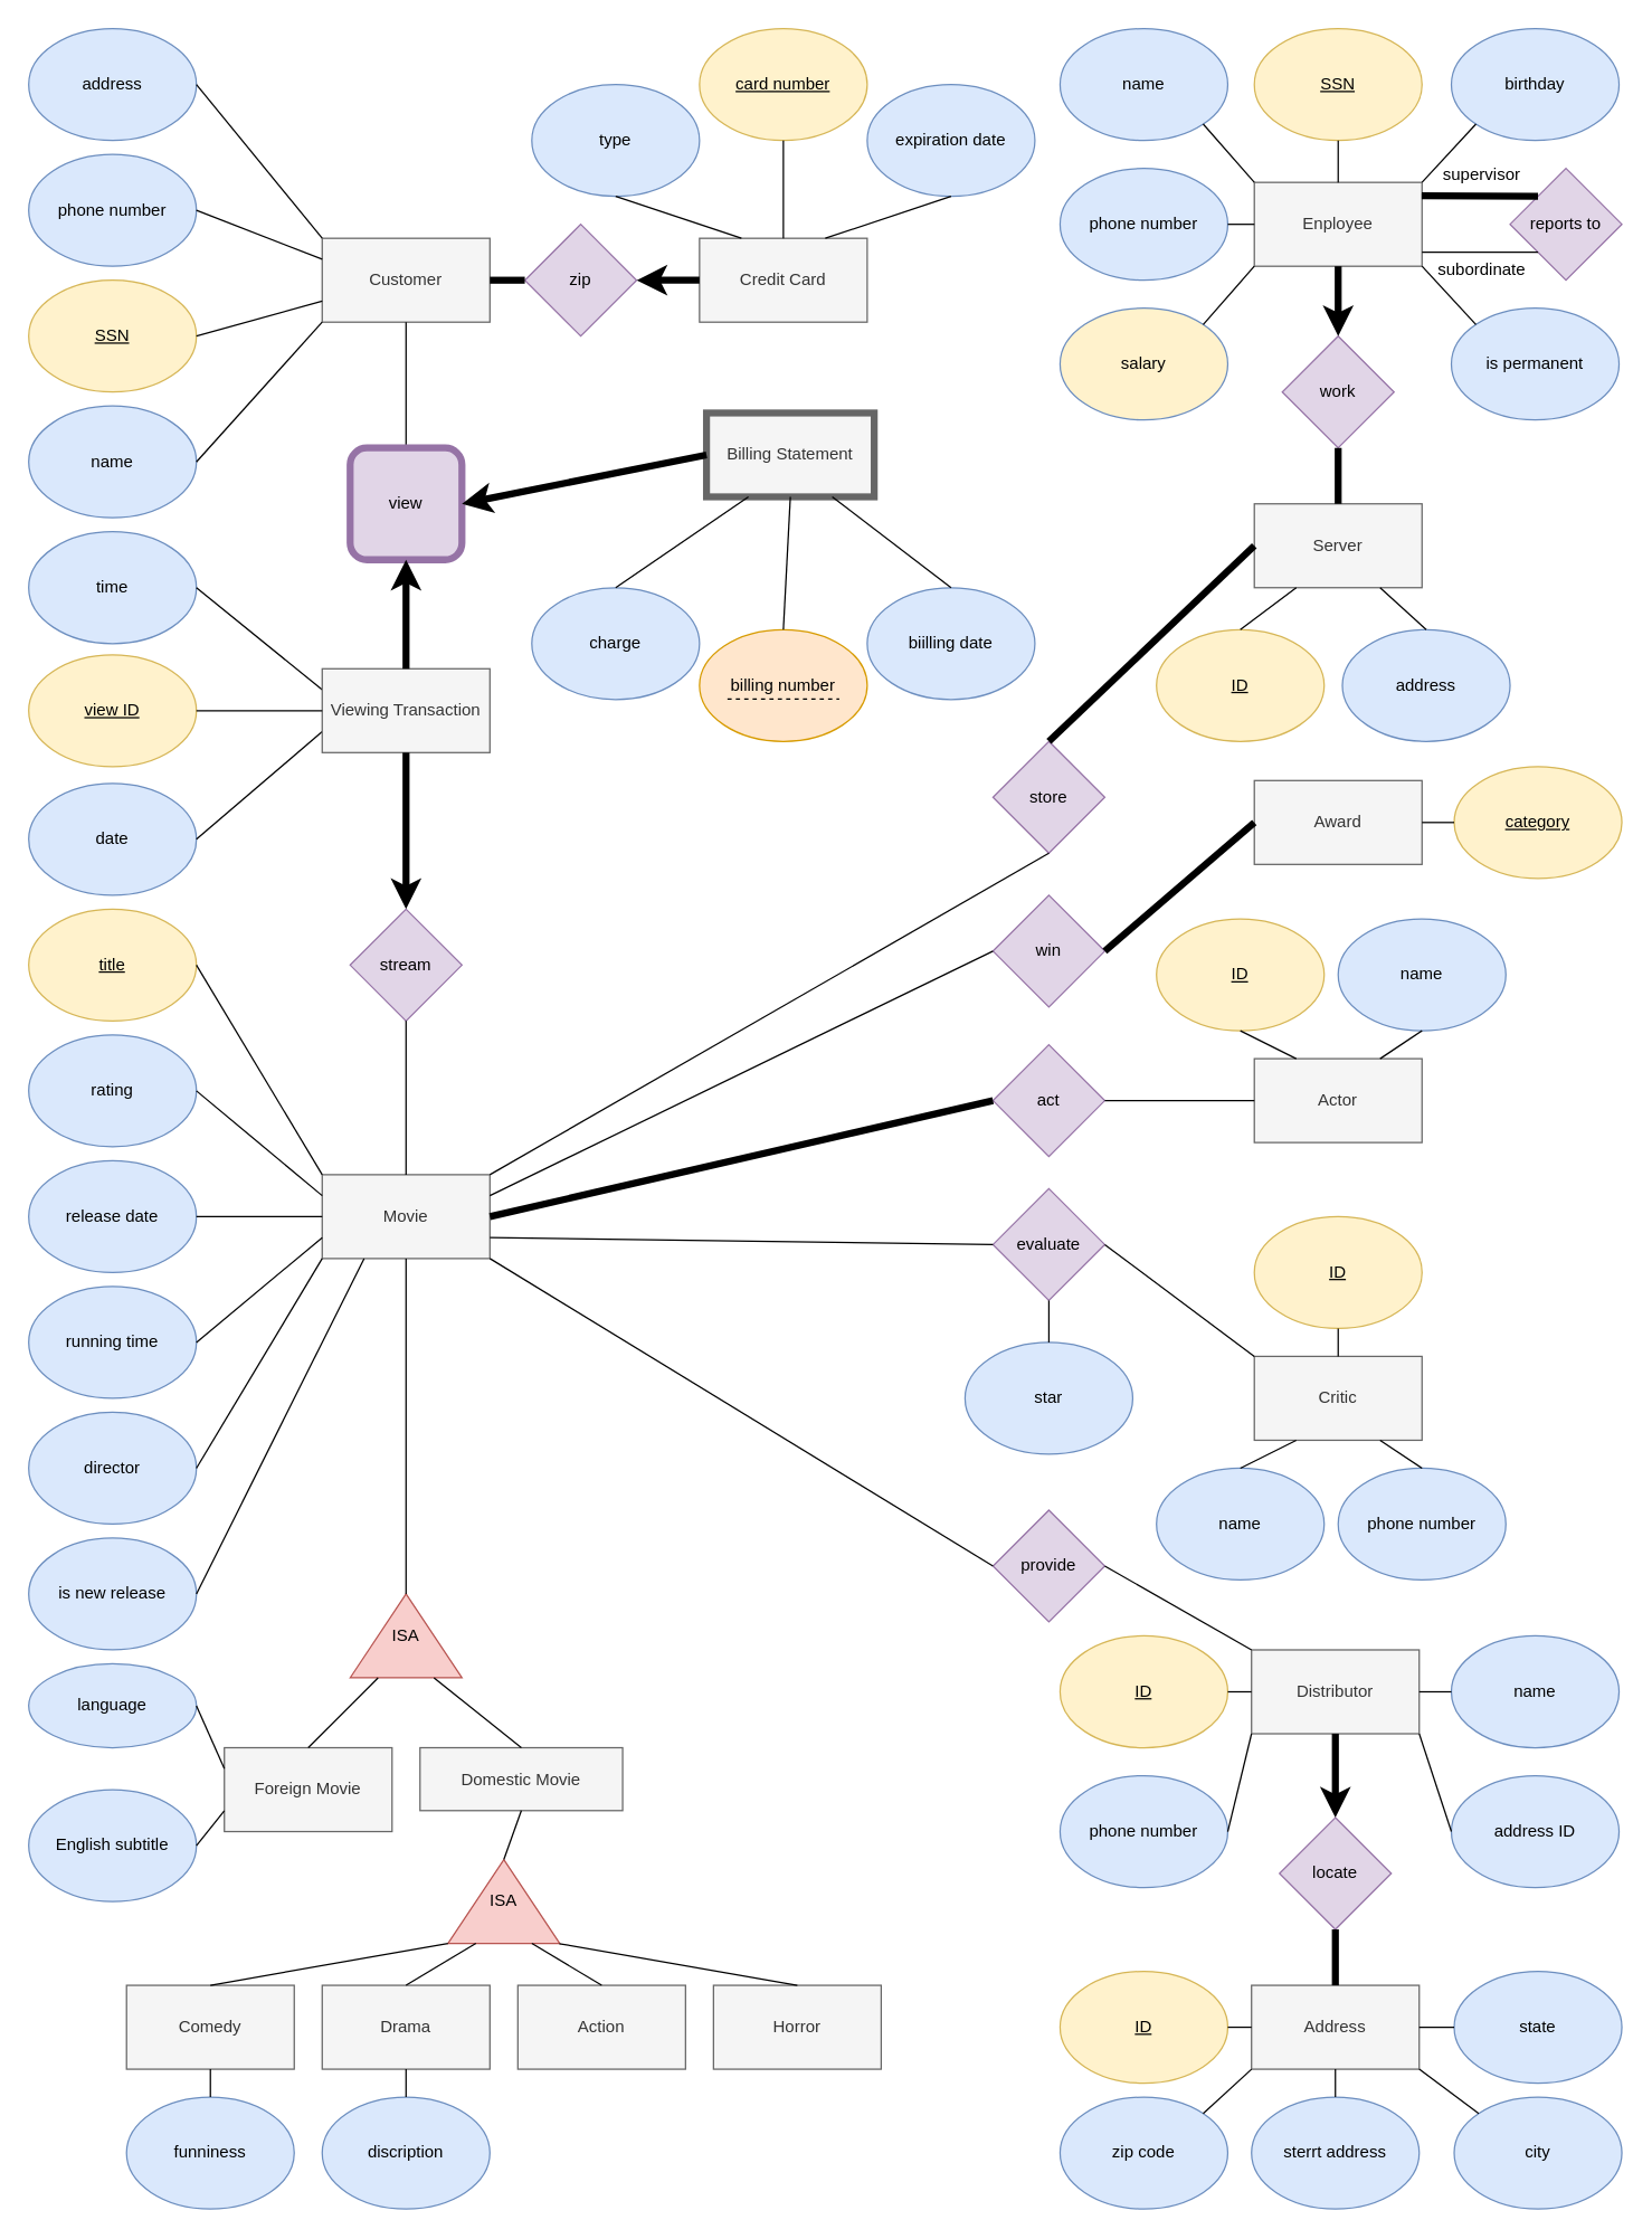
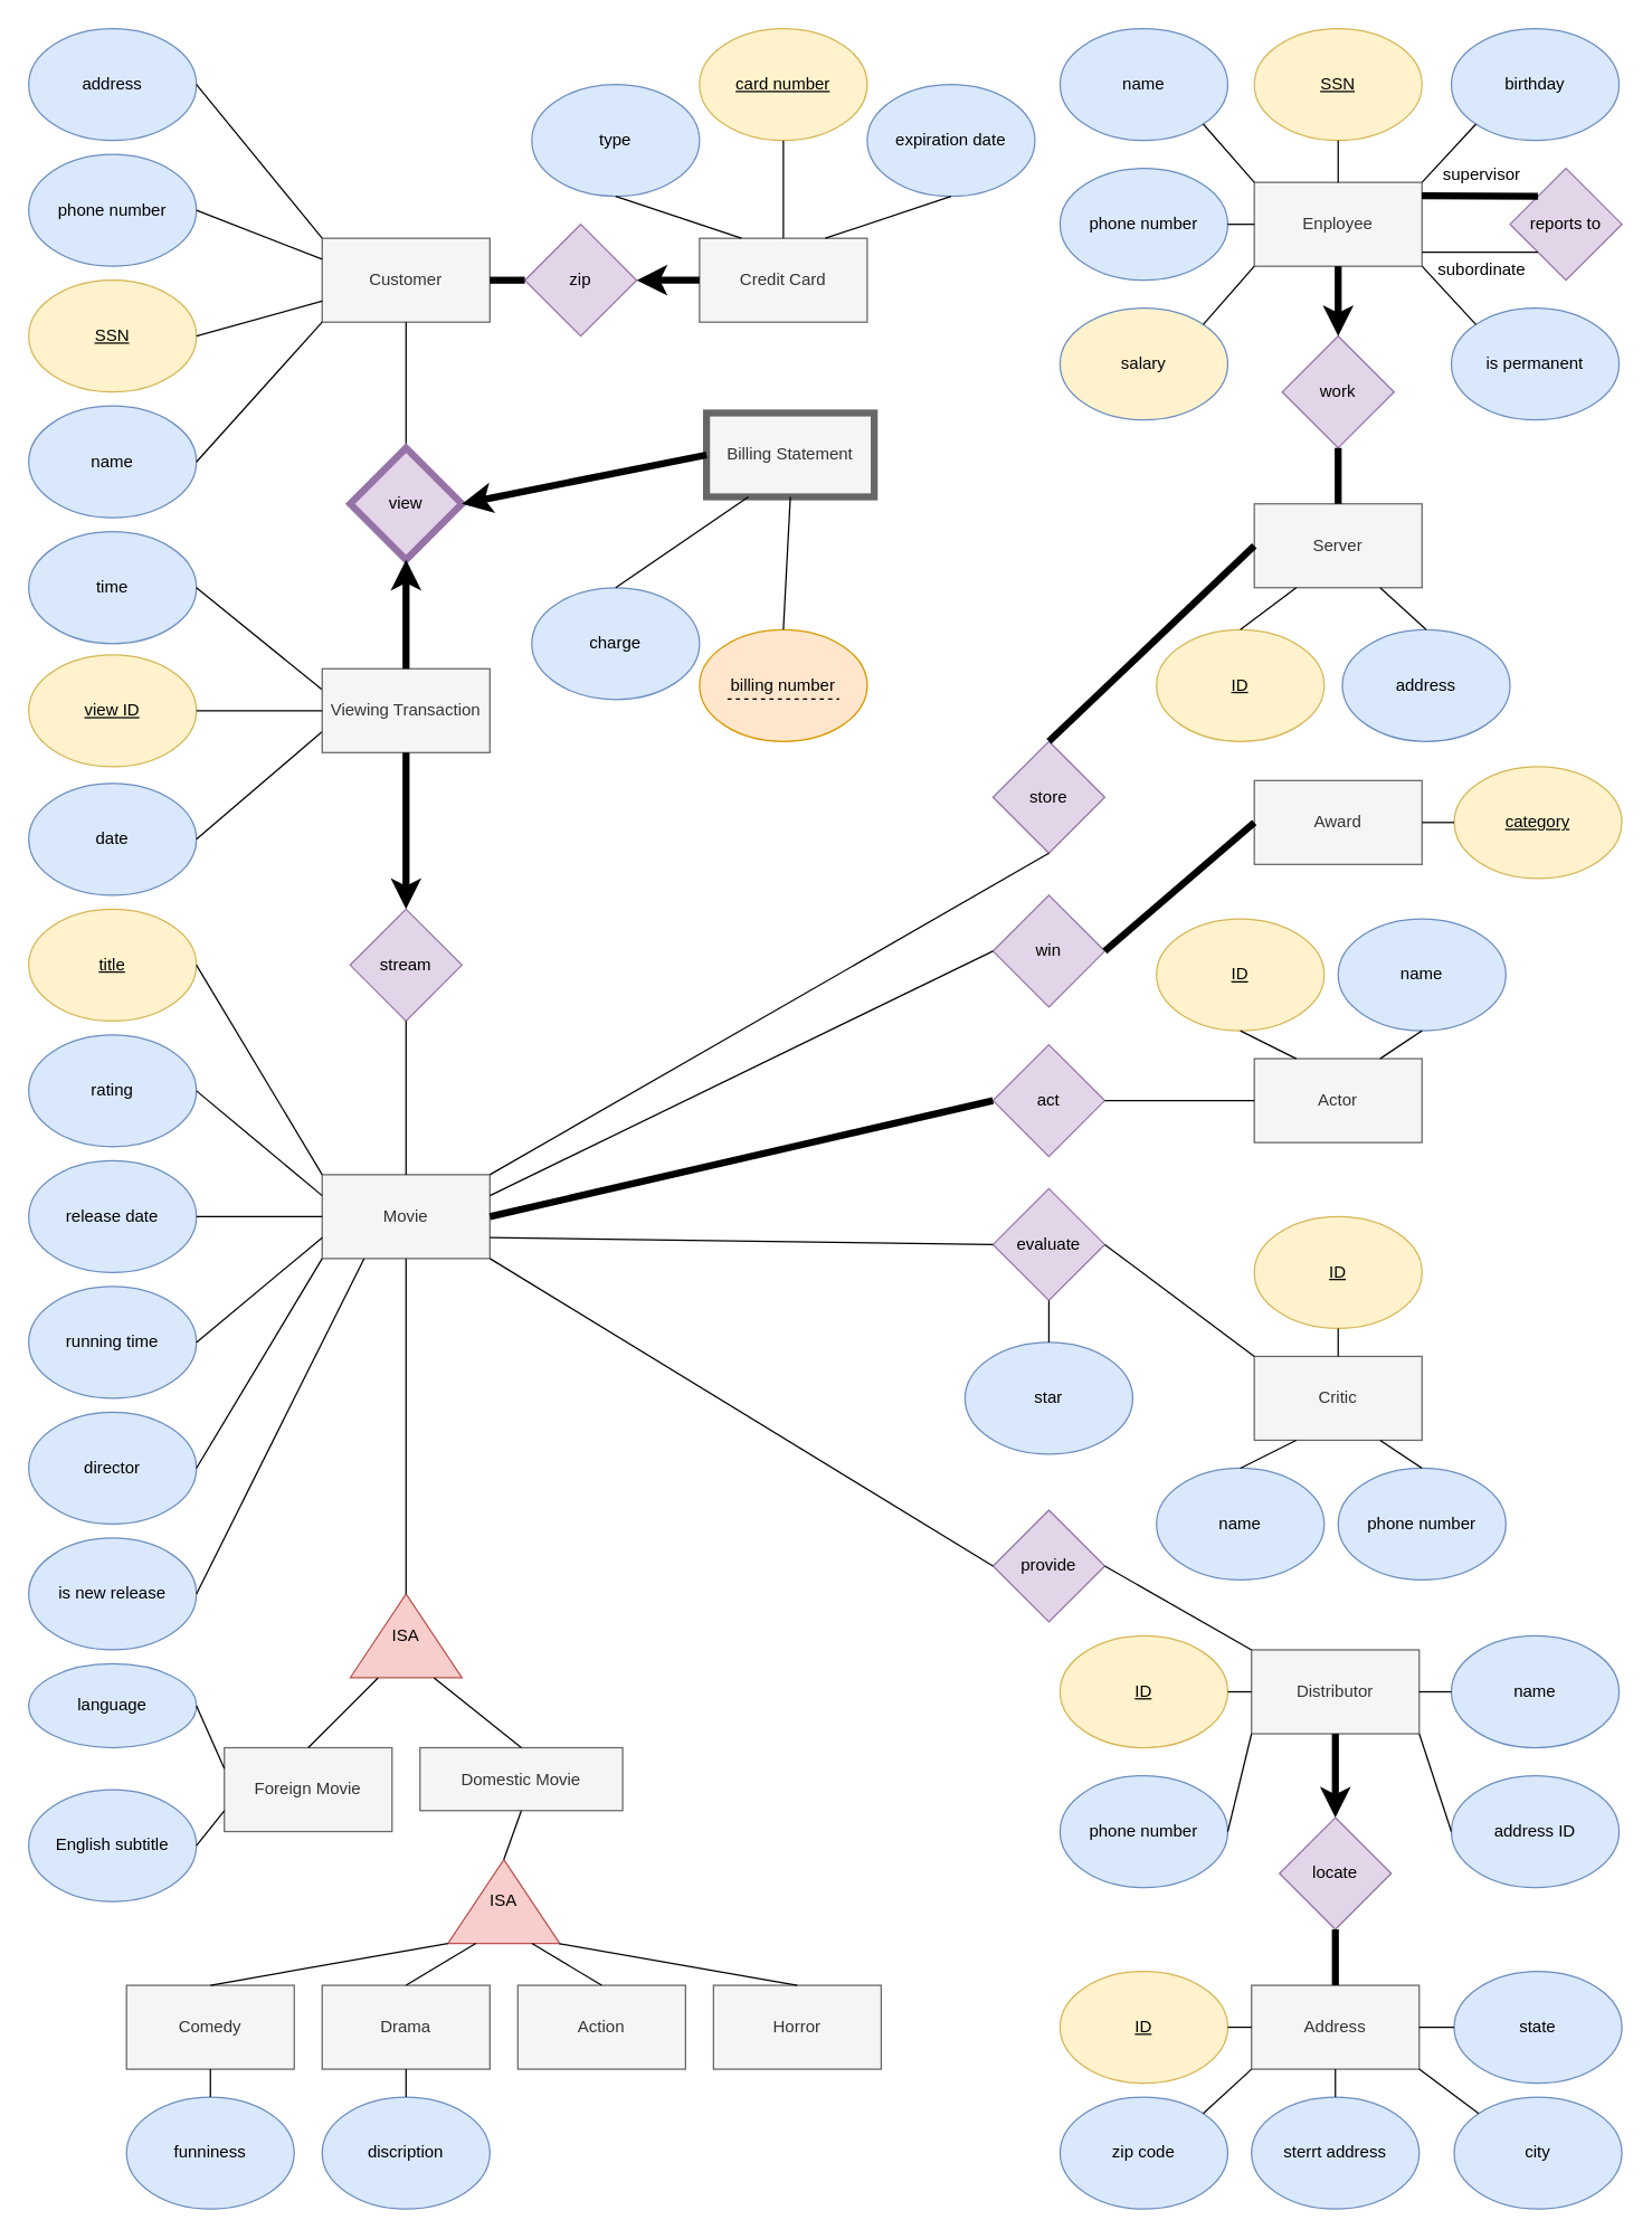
- <mxCell id="144" value="view" style="whiteSpace=wrap;html=1;fillColor=#e1d5e7;strokeColor=#9673a6;strokeWidth=5;rounded=1;" parent="1" vertex="1"><mxGeometry x="250" y="320" width="80" height="80" as="geometry" /></mxCell>
+ <mxCell id="144" value="view" style="rhombus;whiteSpace=wrap;html=1;fillColor=#e1d5e7;strokeColor=#9673a6;strokeWidth=5;" parent="1" vertex="1"><mxGeometry x="250" y="320" width="80" height="80" as="geometry" /></mxCell>
- <mxCell id="154" value="" style="endArrow=none;html=1;rounded=0;entryX=0.5;entryY=0;entryDx=0;entryDy=0;exitX=0.75;exitY=1;exitDx=0;exitDy=0;" parent="1" source="146" target="147" edge="1"><mxGeometry width="50" height="50" relative="1" as="geometry"><mxPoint x="380" y="500" as="sourcePoint" /><mxPoint x="430" y="450" as="targetPoint" /></mxGeometry></mxCell>
- <mxCell id="147" value="biilling date" style="ellipse;whiteSpace=wrap;html=1;fillColor=#dae8fc;strokeColor=#6c8ebf;" parent="1" vertex="1"><mxGeometry x="620" y="420" width="120" height="80" as="geometry" /></mxCell>
